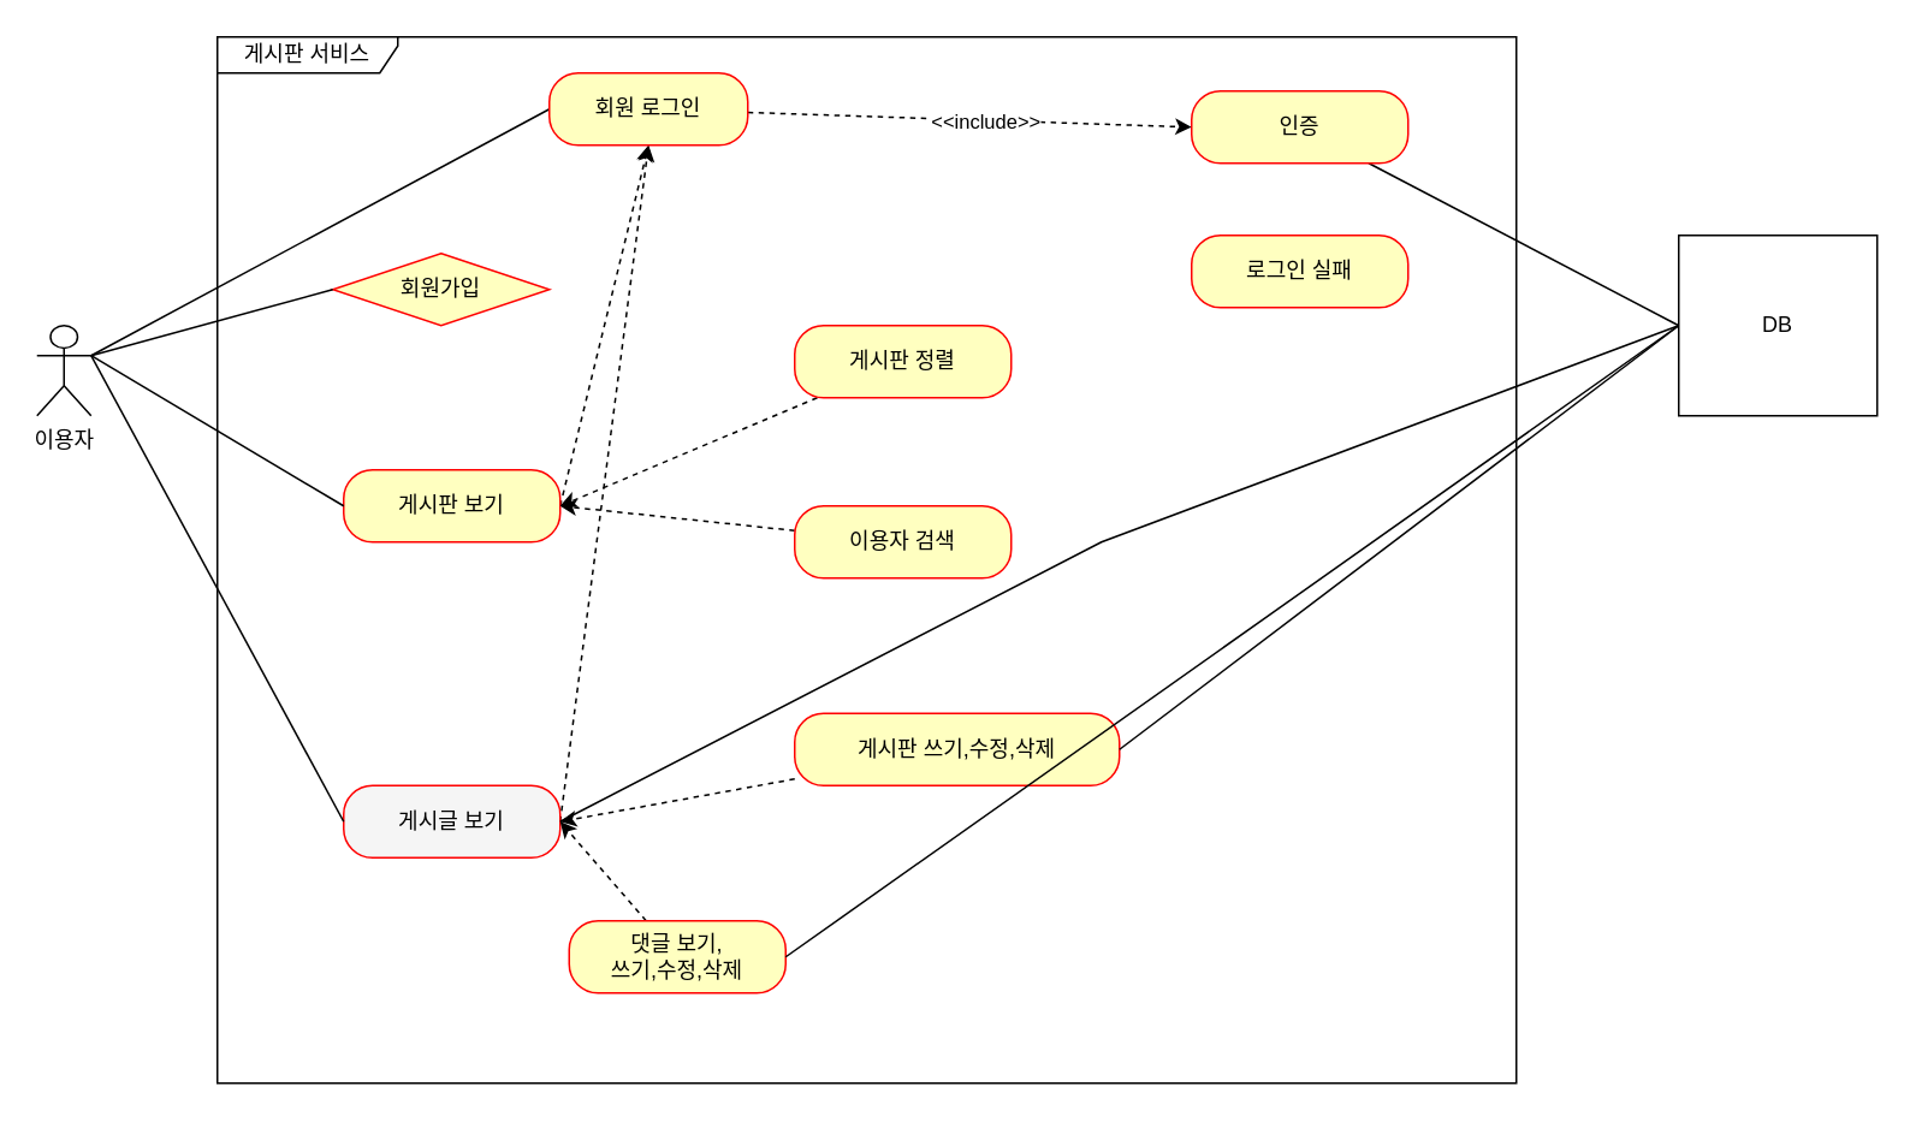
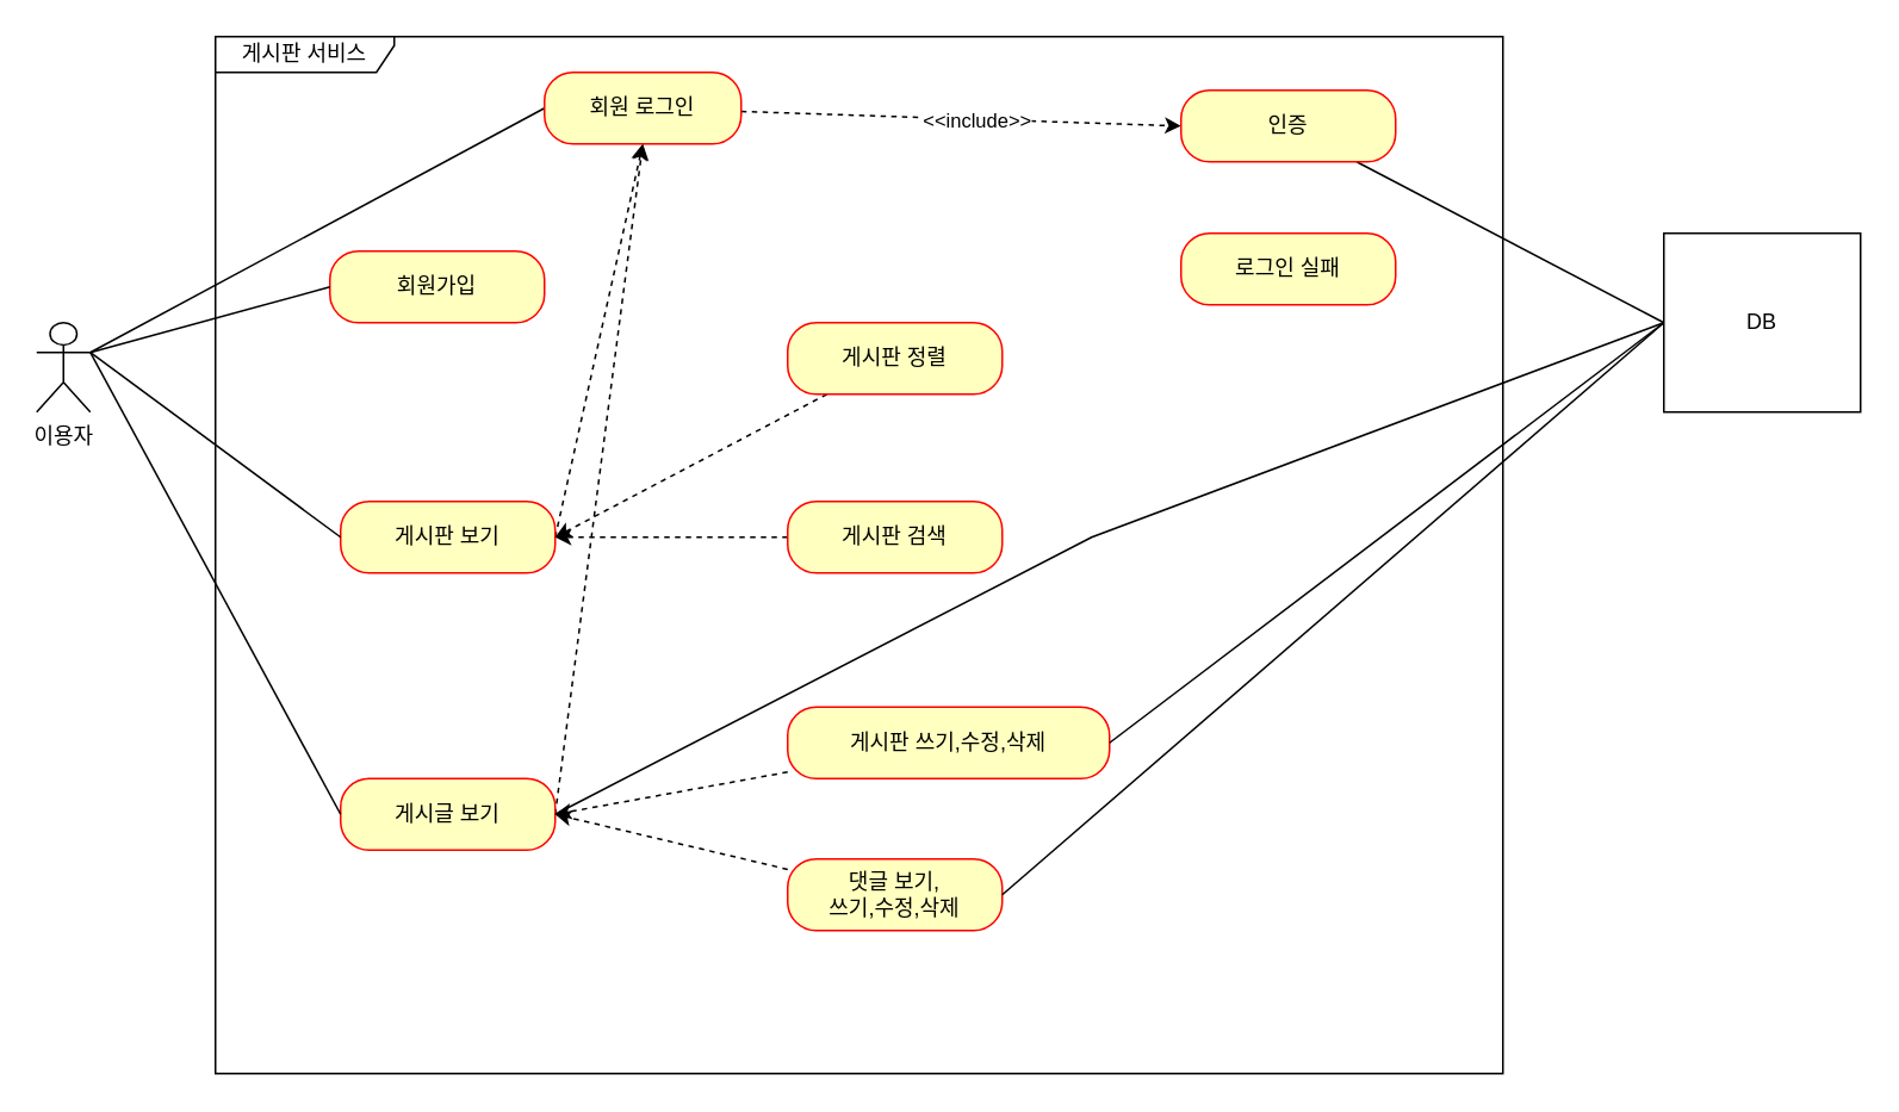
- <mxCell id="6" value="회원가입" style="rhombus;whiteSpace=wrap;html=1;arcSize=40;fontColor=#000000;fillColor=#ffffc0;strokeColor=#ff0000;" vertex="1" parent="1"><mxGeometry x="184" y="140" width="120" height="40" as="geometry" /></mxCell>
+ <mxCell id="6" value="회원가입" style="rounded=1;whiteSpace=wrap;html=1;arcSize=40;fontColor=#000000;fillColor=#ffffc0;strokeColor=#ff0000;" vertex="1" parent="1"><mxGeometry x="184" y="140" width="120" height="40" as="geometry" /></mxCell>
- <mxCell id="5" value="게시판 보기" style="rounded=1;whiteSpace=wrap;html=1;arcSize=40;fontColor=#000000;fillColor=#ffffc0;strokeColor=#ff0000;" vertex="1" parent="1"><mxGeometry x="190" y="260" width="120" height="40" as="geometry" /></mxCell>
+ <mxCell id="5" value="게시판 보기" style="rounded=1;whiteSpace=wrap;html=1;arcSize=40;fontColor=#000000;fillColor=#ffffc0;strokeColor=#ff0000;" vertex="1" parent="1"><mxGeometry x="190" y="280" width="120" height="40" as="geometry" /></mxCell>
- <mxCell id="19" value="이용자 검색" style="rounded=1;whiteSpace=wrap;html=1;arcSize=40;fontColor=#000000;fillColor=#ffffc0;strokeColor=#ff0000;" vertex="1" parent="1"><mxGeometry x="440" y="280" width="120" height="40" as="geometry" /></mxCell>
+ <mxCell id="19" value="게시판 검색" style="rounded=1;whiteSpace=wrap;html=1;arcSize=40;fontColor=#000000;fillColor=#ffffc0;strokeColor=#ff0000;" vertex="1" parent="1"><mxGeometry x="440" y="280" width="120" height="40" as="geometry" /></mxCell>
- <mxCell id="8" value="게시글 보기" style="rounded=1;whiteSpace=wrap;html=1;arcSize=40;fontColor=#000000;fillColor=#f5f5f5;strokeColor=#ff0000;" vertex="1" parent="1"><mxGeometry x="190" y="435" width="120" height="40" as="geometry" /></mxCell>
+ <mxCell id="8" value="게시글 보기" style="rounded=1;whiteSpace=wrap;html=1;arcSize=40;fontColor=#000000;fillColor=#ffffc0;strokeColor=#ff0000;" vertex="1" parent="1"><mxGeometry x="190" y="435" width="120" height="40" as="geometry" /></mxCell>
- <mxCell id="23" value="댓글 보기,&lt;br&gt;쓰기,수정,삭제" style="rounded=1;whiteSpace=wrap;html=1;arcSize=40;fontColor=#000000;fillColor=#ffffc0;strokeColor=#ff0000;" vertex="1" parent="1"><mxGeometry x="315" y="510" width="120" height="40" as="geometry" /></mxCell>
+ <mxCell id="23" value="댓글 보기,&lt;br&gt;쓰기,수정,삭제" style="rounded=1;whiteSpace=wrap;html=1;arcSize=40;fontColor=#000000;fillColor=#ffffc0;strokeColor=#ff0000;" vertex="1" parent="1"><mxGeometry x="440" y="480" width="120" height="40" as="geometry" /></mxCell>
